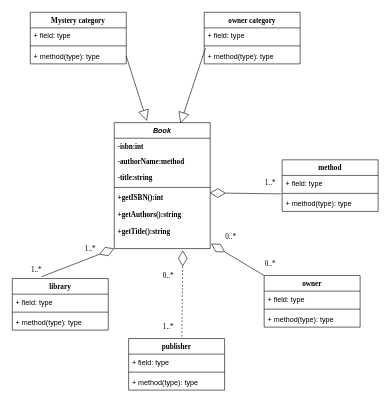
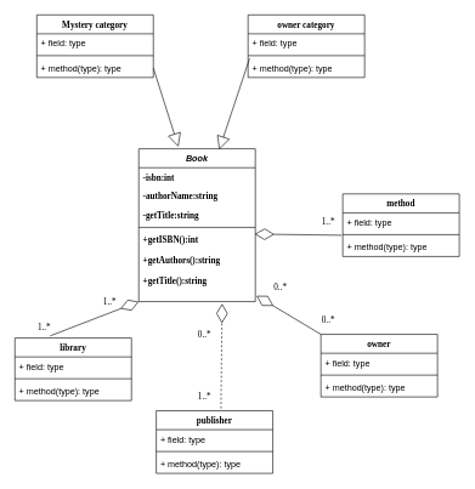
- <mxCell id="6" value="-authorName:method" style="text;align=left;verticalAlign=top;spacingLeft=4;spacingRight=4;overflow=hidden;rotatable=0;points=[[0,0.5],[1,0.5]];portConstraint=eastwest;rounded=0;shadow=0;html=0;fontStyle=1;fontFamily=Verdana;" parent="4" vertex="1"><mxGeometry y="52" width="160" height="26" as="geometry" /></mxCell>
+ <mxCell id="6" value="-authorName:string" style="text;align=left;verticalAlign=top;spacingLeft=4;spacingRight=4;overflow=hidden;rotatable=0;points=[[0,0.5],[1,0.5]];portConstraint=eastwest;rounded=0;shadow=0;html=0;fontStyle=1;fontFamily=Verdana;" parent="4" vertex="1"><mxGeometry y="52" width="160" height="26" as="geometry" /></mxCell>
- <mxCell id="7" value="-title:string" style="text;align=left;verticalAlign=top;spacingLeft=4;spacingRight=4;overflow=hidden;rotatable=0;points=[[0,0.5],[1,0.5]];portConstraint=eastwest;rounded=0;shadow=0;html=0;fontStyle=1;fontFamily=Verdana;" parent="4" vertex="1"><mxGeometry y="78" width="160" height="26" as="geometry" /></mxCell>
+ <mxCell id="7" value="-getTitle:string" style="text;align=left;verticalAlign=top;spacingLeft=4;spacingRight=4;overflow=hidden;rotatable=0;points=[[0,0.5],[1,0.5]];portConstraint=eastwest;rounded=0;shadow=0;html=0;fontStyle=1;fontFamily=Verdana;" parent="4" vertex="1"><mxGeometry y="78" width="160" height="26" as="geometry" /></mxCell>
